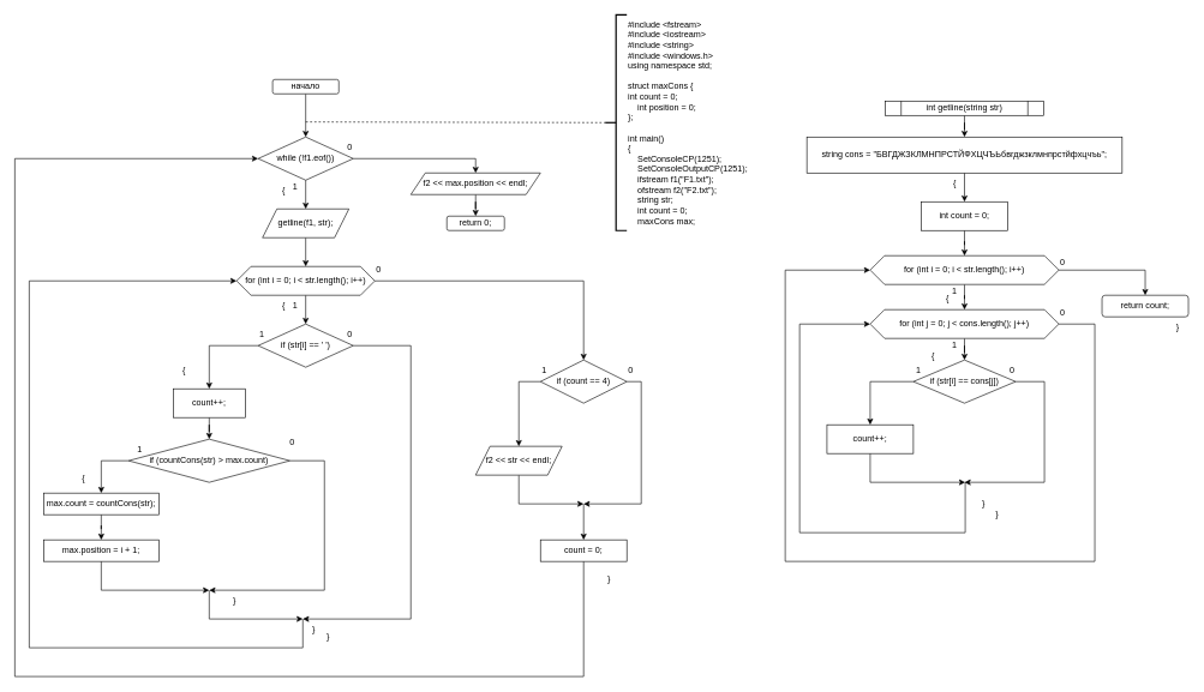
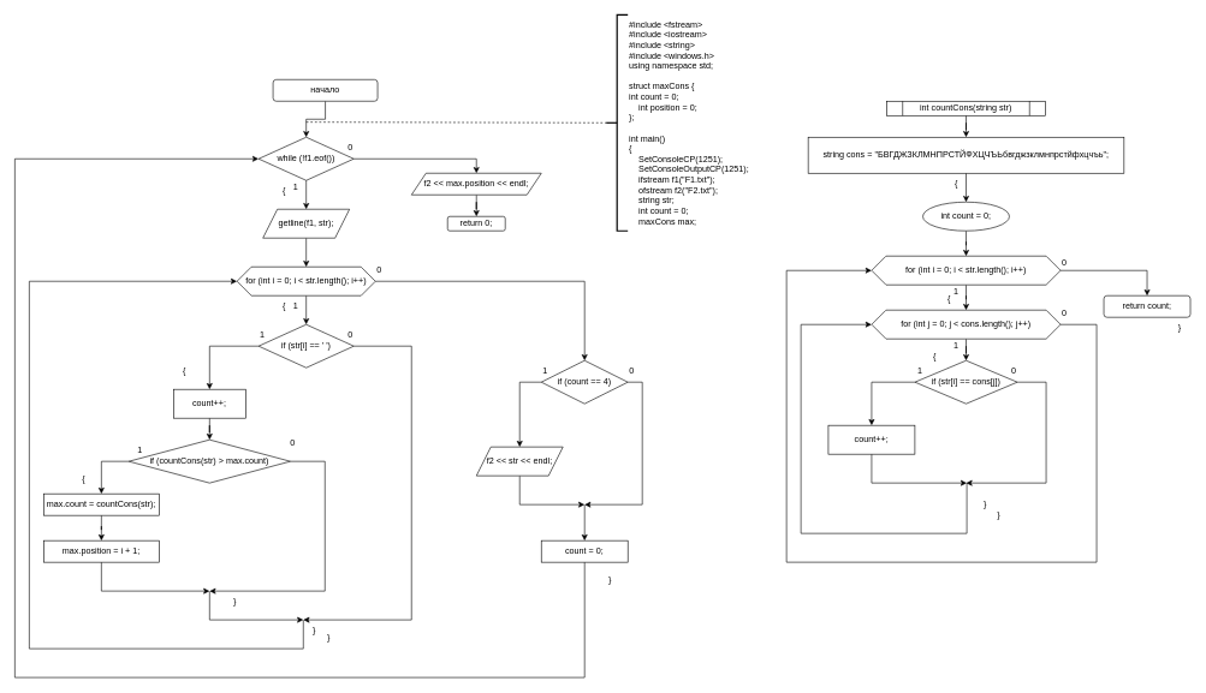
- <mxCell id="3" value="начало" style="rounded=1;whiteSpace=wrap;html=1;" vertex="1" parent="1"><mxGeometry x="378" y="110" width="92" height="20" as="geometry" /></mxCell>
+ <mxCell id="3" value="начало" style="rounded=1;whiteSpace=wrap;html=1;" vertex="1" parent="1"><mxGeometry x="378" y="110" width="145" height="30" as="geometry" /></mxCell>
- <mxCell id="56" value="int getline(string str)" style="shape=process;whiteSpace=wrap;html=1;backgroundOutline=1;" vertex="1" parent="1"><mxGeometry x="1229" y="140" width="220" height="20" as="geometry" /></mxCell>
+ <mxCell id="56" value="int countCons(string str)" style="shape=process;whiteSpace=wrap;html=1;backgroundOutline=1;" vertex="1" parent="1"><mxGeometry x="1229" y="140" width="220" height="20" as="geometry" /></mxCell>
- <mxCell id="60" value="int count = 0;" style="rounded=0;whiteSpace=wrap;html=1;" vertex="1" parent="1"><mxGeometry x="1279" y="280" width="120" height="40" as="geometry" /></mxCell>
+ <mxCell id="60" value="int count = 0;" style="ellipse;whiteSpace=wrap;html=1;" vertex="1" parent="1"><mxGeometry x="1279" y="280" width="120" height="40" as="geometry" /></mxCell>
